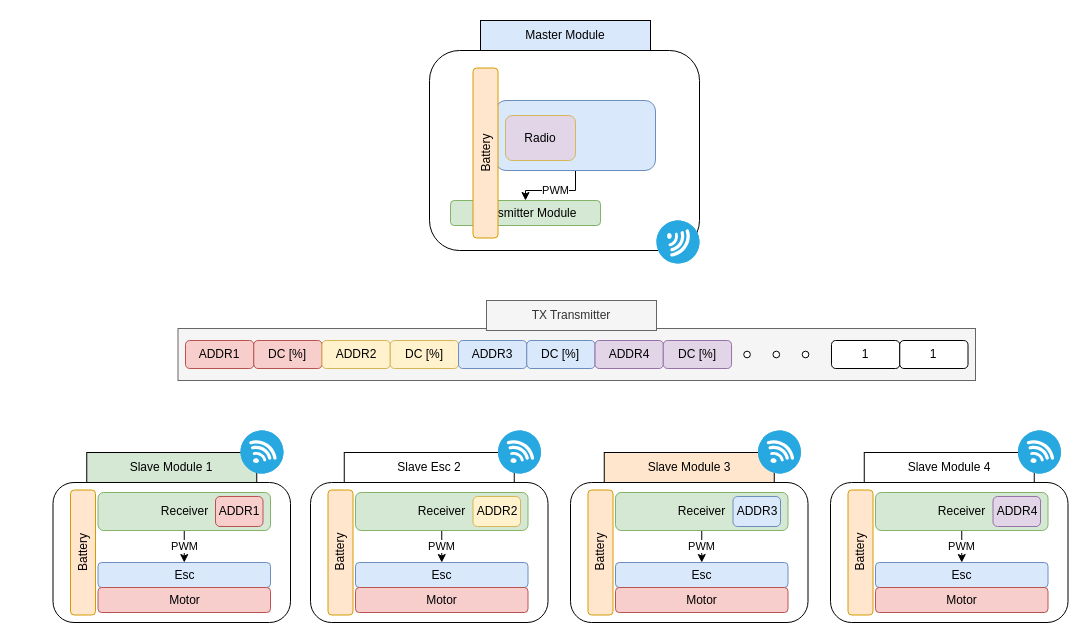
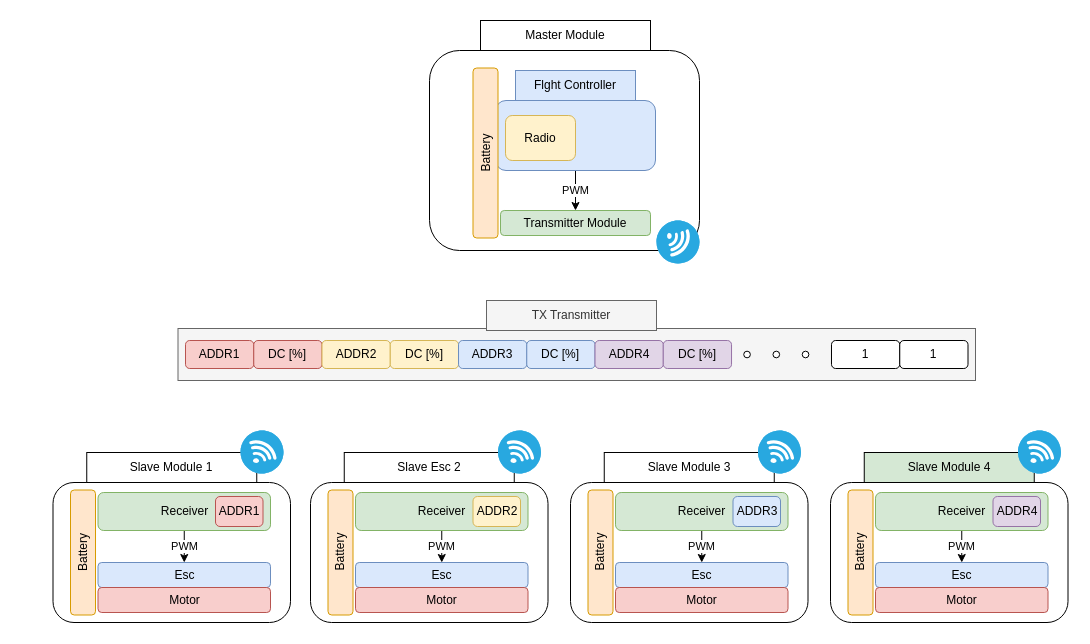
- <mxCell id="3" value="Master Module" style="rounded=0;whiteSpace=wrap;html=1;fillColor=#dae8fc;" parent="1" vertex="1"><mxGeometry x="480" y="20" width="170" height="30" as="geometry" /></mxCell>
+ <mxCell id="3" value="Master Module" style="rounded=0;whiteSpace=wrap;html=1;" parent="1" vertex="1"><mxGeometry x="480" y="20" width="170" height="30" as="geometry" /></mxCell>
+ <mxCell id="10" value="Flght Controller" style="rounded=0;whiteSpace=wrap;html=1;fillColor=#dae8fc;strokeColor=#6c8ebf;" parent="7" vertex="1"><mxGeometry x="20" width="120" height="30" as="geometry" /></mxCell>
- <mxCell id="9" value="Radio" style="rounded=1;whiteSpace=wrap;html=1;fillColor=#e1d5e7;strokeColor=#d6b656;" parent="7" vertex="1"><mxGeometry x="10" y="45" width="70" height="45" as="geometry" /></mxCell>
+ <mxCell id="9" value="Radio" style="rounded=1;whiteSpace=wrap;html=1;fillColor=#fff2cc;strokeColor=#d6b656;" parent="7" vertex="1"><mxGeometry x="10" y="45" width="70" height="45" as="geometry" /></mxCell>
- <mxCell id="5" value="Transmitter Module" style="rounded=1;whiteSpace=wrap;html=1;fillColor=#d5e8d4;strokeColor=#82b366;" parent="1" vertex="1"><mxGeometry x="450" y="200" width="150" height="25" as="geometry" /></mxCell>
+ <mxCell id="5" value="Transmitter Module" style="rounded=1;whiteSpace=wrap;html=1;fillColor=#d5e8d4;strokeColor=#82b366;" parent="1" vertex="1"><mxGeometry x="500" y="210" width="150" height="25" as="geometry" /></mxCell>
- <mxCell id="30" value="Slave Module 1" style="rounded=0;whiteSpace=wrap;html=1;fillColor=#d5e8d4;" parent="28" vertex="1"><mxGeometry x="33.75" y="22" width="170" height="30" as="geometry" /></mxCell>
+ <mxCell id="30" value="Slave Module 1" style="rounded=0;whiteSpace=wrap;html=1;" parent="28" vertex="1"><mxGeometry x="33.75" y="22" width="170" height="30" as="geometry" /></mxCell>
- <mxCell id="50" value="Slave Module 3" style="rounded=0;whiteSpace=wrap;html=1;fillColor=#ffe6cc;" parent="48" vertex="1"><mxGeometry x="33.75" y="22" width="170" height="30" as="geometry" /></mxCell>
+ <mxCell id="50" value="Slave Module 3" style="rounded=0;whiteSpace=wrap;html=1;" parent="48" vertex="1"><mxGeometry x="33.75" y="22" width="170" height="30" as="geometry" /></mxCell>
- <mxCell id="60" value="Slave Module 4" style="rounded=0;whiteSpace=wrap;html=1;" parent="58" vertex="1"><mxGeometry x="33.75" y="22" width="170" height="30" as="geometry" /></mxCell>
+ <mxCell id="60" value="Slave Module 4" style="rounded=0;whiteSpace=wrap;html=1;fillColor=#d5e8d4;" parent="58" vertex="1"><mxGeometry x="33.75" y="22" width="170" height="30" as="geometry" /></mxCell>
